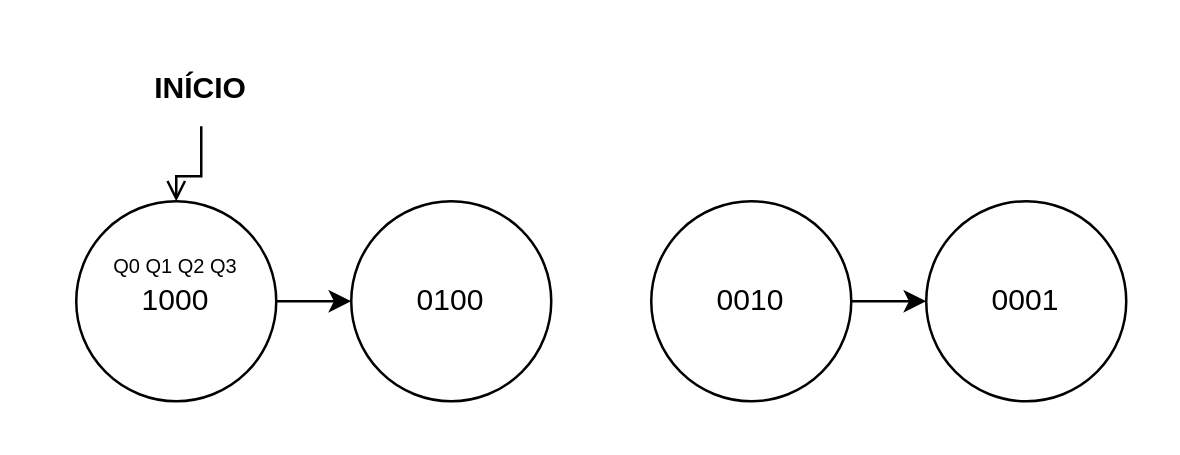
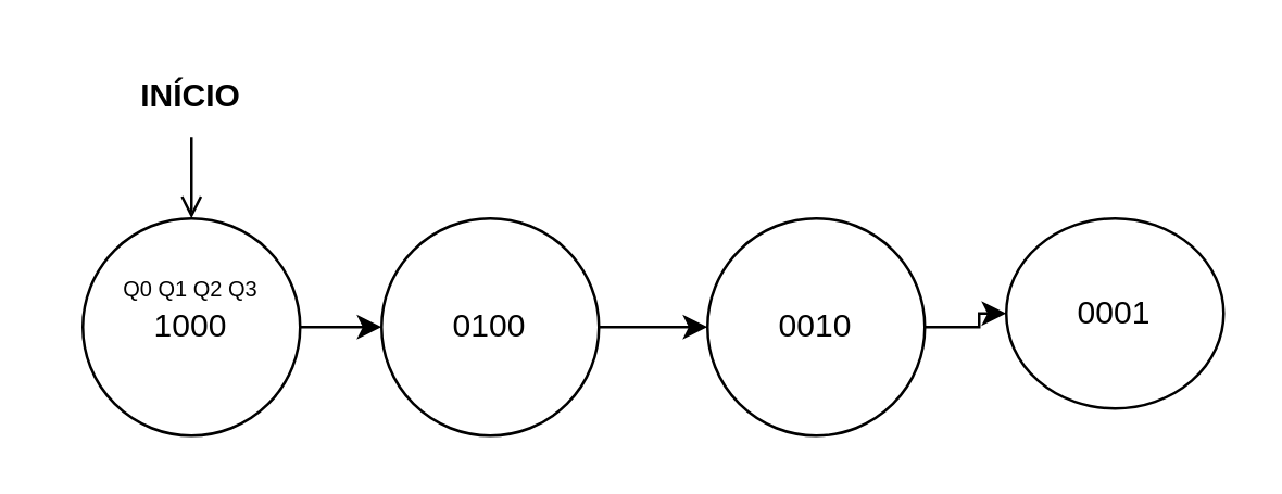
- <mxCell id="10" value="&lt;b&gt;INÍCIO&lt;/b&gt;" style="text;html=1;align=center;verticalAlign=middle;whiteSpace=wrap;rounded=0;" vertex="1" parent="1"><mxGeometry x="50" y="20" width="60" height="30" as="geometry" /></mxCell>
+ <mxCell id="10" value="&lt;b&gt;INÍCIO&lt;/b&gt;" style="text;html=1;align=center;verticalAlign=middle;whiteSpace=wrap;rounded=0;" vertex="1" parent="1"><mxGeometry x="40" y="20" width="60" height="30" as="geometry" /></mxCell>
+ <mxCell id="4" style="edgeStyle=orthogonalEdgeStyle;rounded=0;orthogonalLoop=1;jettySize=auto;html=1;entryX=0;entryY=0.5;entryDx=0;entryDy=0;" edge="1" parent="1" source="5" target="7"><mxGeometry relative="1" as="geometry" /></mxCell>
- <mxCell id="8" value="0001" style="ellipse;whiteSpace=wrap;html=1;aspect=fixed;" vertex="1" parent="1"><mxGeometry x="370" y="80" width="80" height="80" as="geometry" /></mxCell>
+ <mxCell id="8" value="0001" style="ellipse;whiteSpace=wrap;html=1;aspect=fixed;" vertex="1" parent="1"><mxGeometry x="370" y="80" width="80" height="70" as="geometry" /></mxCell>
